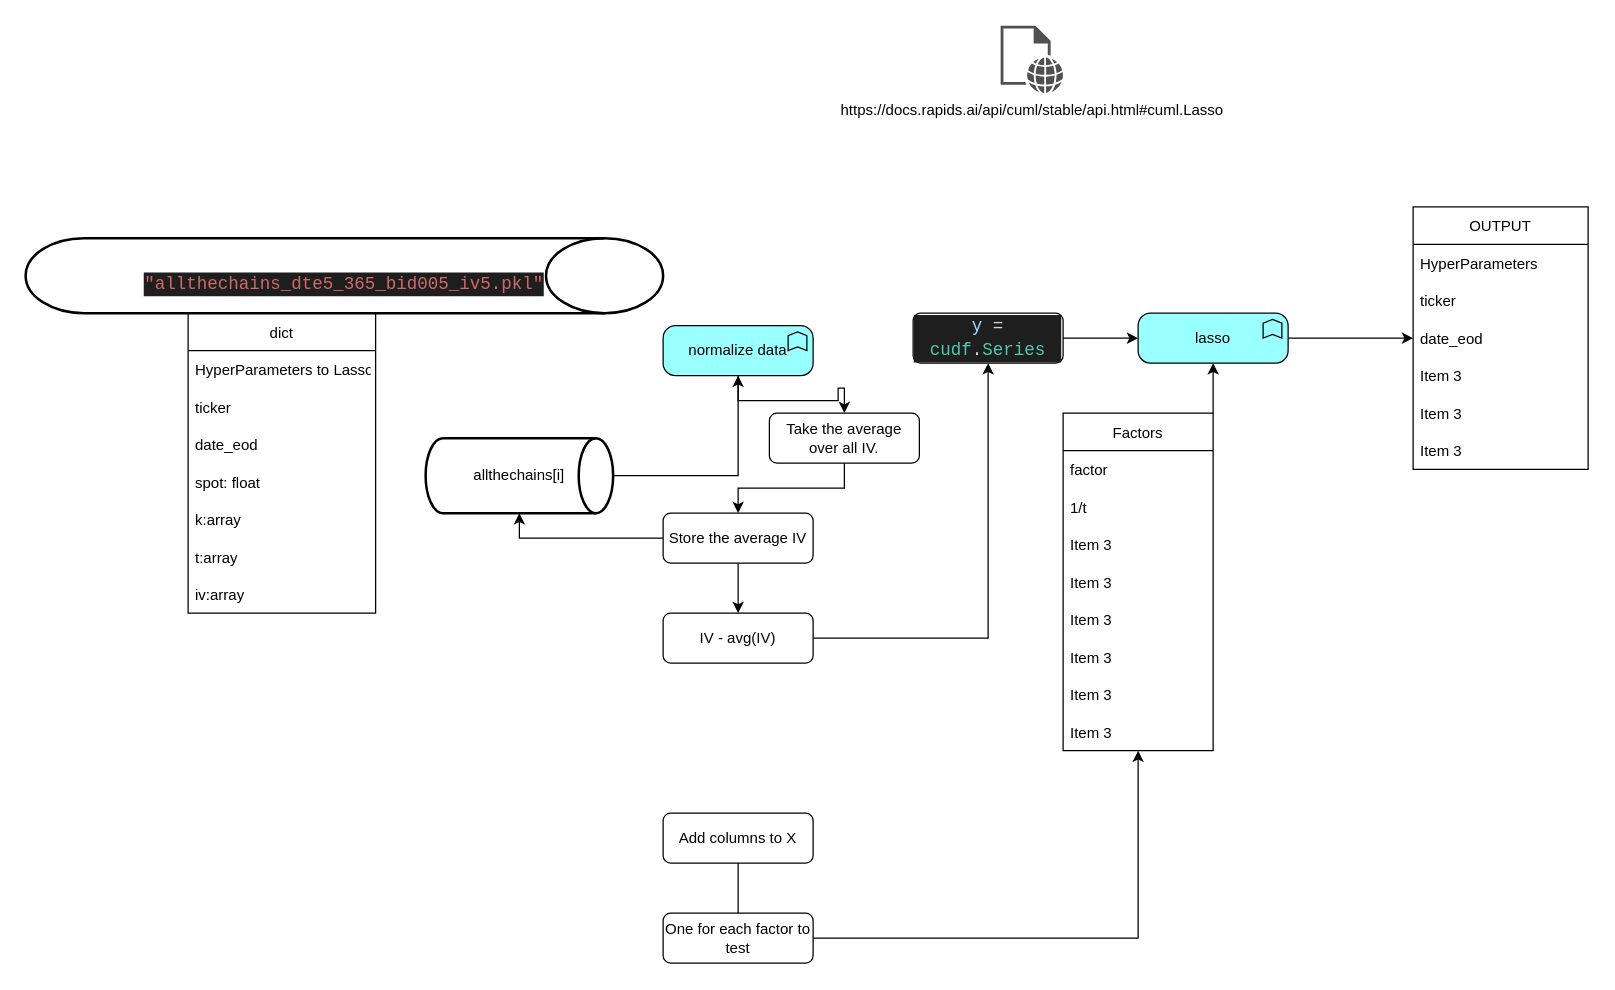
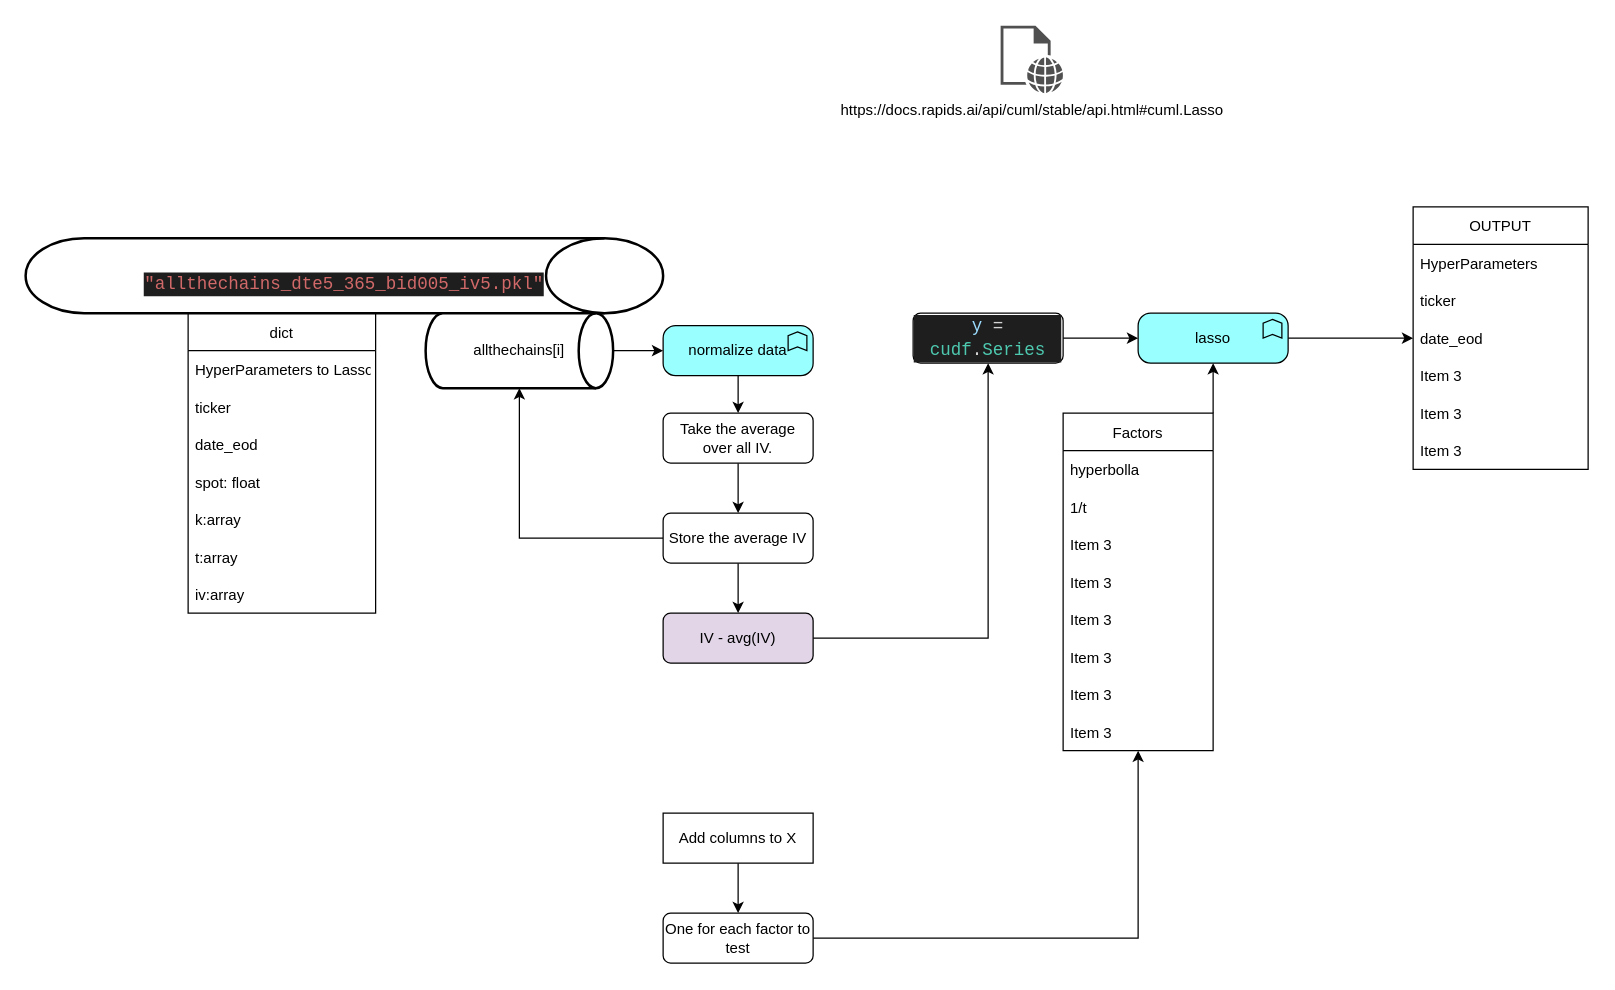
- <mxCell id="37" value="&lt;div&gt;Take the average over all IV.&lt;/div&gt;" style="rounded=1;whiteSpace=wrap;html=1;" vertex="1" parent="1"><mxGeometry x="615" y="330" width="120" height="40" as="geometry" /></mxCell>
+ <mxCell id="37" value="&lt;div&gt;Take the average over all IV.&lt;/div&gt;" style="rounded=1;whiteSpace=wrap;html=1;" vertex="1" parent="1"><mxGeometry x="530" y="330" width="120" height="40" as="geometry" /></mxCell>
- <mxCell id="6" value="factor" style="text;strokeColor=none;fillColor=none;align=left;verticalAlign=middle;spacingLeft=4;spacingRight=4;overflow=hidden;points=[[0,0.5],[1,0.5]];portConstraint=eastwest;rotatable=0;" parent="5" vertex="1"><mxGeometry y="30" width="120" height="30" as="geometry" /></mxCell>
+ <mxCell id="6" value="hyperbolla" style="text;strokeColor=none;fillColor=none;align=left;verticalAlign=middle;spacingLeft=4;spacingRight=4;overflow=hidden;points=[[0,0.5],[1,0.5]];portConstraint=eastwest;rotatable=0;" parent="5" vertex="1"><mxGeometry y="30" width="120" height="30" as="geometry" /></mxCell>
- <mxCell id="35" value="allthechains[i]" style="strokeWidth=2;html=1;shape=mxgraph.flowchart.direct_data;whiteSpace=wrap;" vertex="1" parent="1"><mxGeometry x="340" y="350" width="150" height="60" as="geometry" /></mxCell>
+ <mxCell id="35" value="allthechains[i]" style="strokeWidth=2;html=1;shape=mxgraph.flowchart.direct_data;whiteSpace=wrap;" vertex="1" parent="1"><mxGeometry x="340" y="250" width="150" height="60" as="geometry" /></mxCell>
- <mxCell id="42" value="IV - avg(IV)" style="rounded=1;whiteSpace=wrap;html=1;" vertex="1" parent="1"><mxGeometry x="530" y="490" width="120" height="40" as="geometry" /></mxCell>
+ <mxCell id="42" value="IV - avg(IV)" style="rounded=1;whiteSpace=wrap;html=1;fillColor=#e1d5e7;" vertex="1" parent="1"><mxGeometry x="530" y="490" width="120" height="40" as="geometry" /></mxCell>
- <mxCell id="45" value="Add columns to X" style="rounded=1;whiteSpace=wrap;html=1;" vertex="1" parent="1"><mxGeometry x="530" y="650" width="120" height="40" as="geometry" /></mxCell>
+ <mxCell id="45" value="Add columns to X" style="whiteSpace=wrap;html=1;rounded=0;" vertex="1" parent="1"><mxGeometry x="530" y="650" width="120" height="40" as="geometry" /></mxCell>
- <mxCell id="44" style="edgeStyle=orthogonalEdgeStyle;rounded=0;orthogonalLoop=1;jettySize=auto;html=1;exitX=0.5;exitY=1;exitDx=0;exitDy=0;entryX=0.5;entryY=0;entryDx=0;entryDy=0;endArrow=none;" edge="1" parent="1" source="45" target="47"><mxGeometry relative="1" as="geometry" /></mxCell>
+ <mxCell id="44" style="edgeStyle=orthogonalEdgeStyle;rounded=0;orthogonalLoop=1;jettySize=auto;html=1;exitX=0.5;exitY=1;exitDx=0;exitDy=0;entryX=0.5;entryY=0;entryDx=0;entryDy=0;" edge="1" parent="1" source="45" target="47"><mxGeometry relative="1" as="geometry" /></mxCell>
